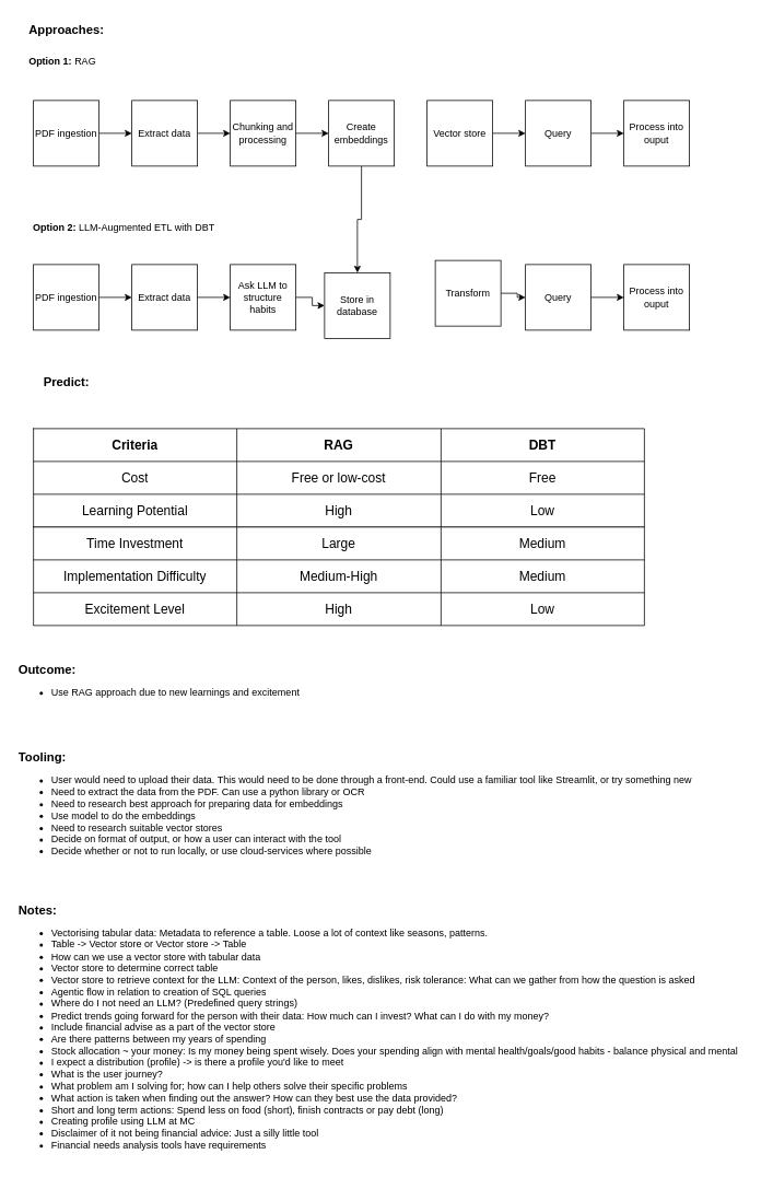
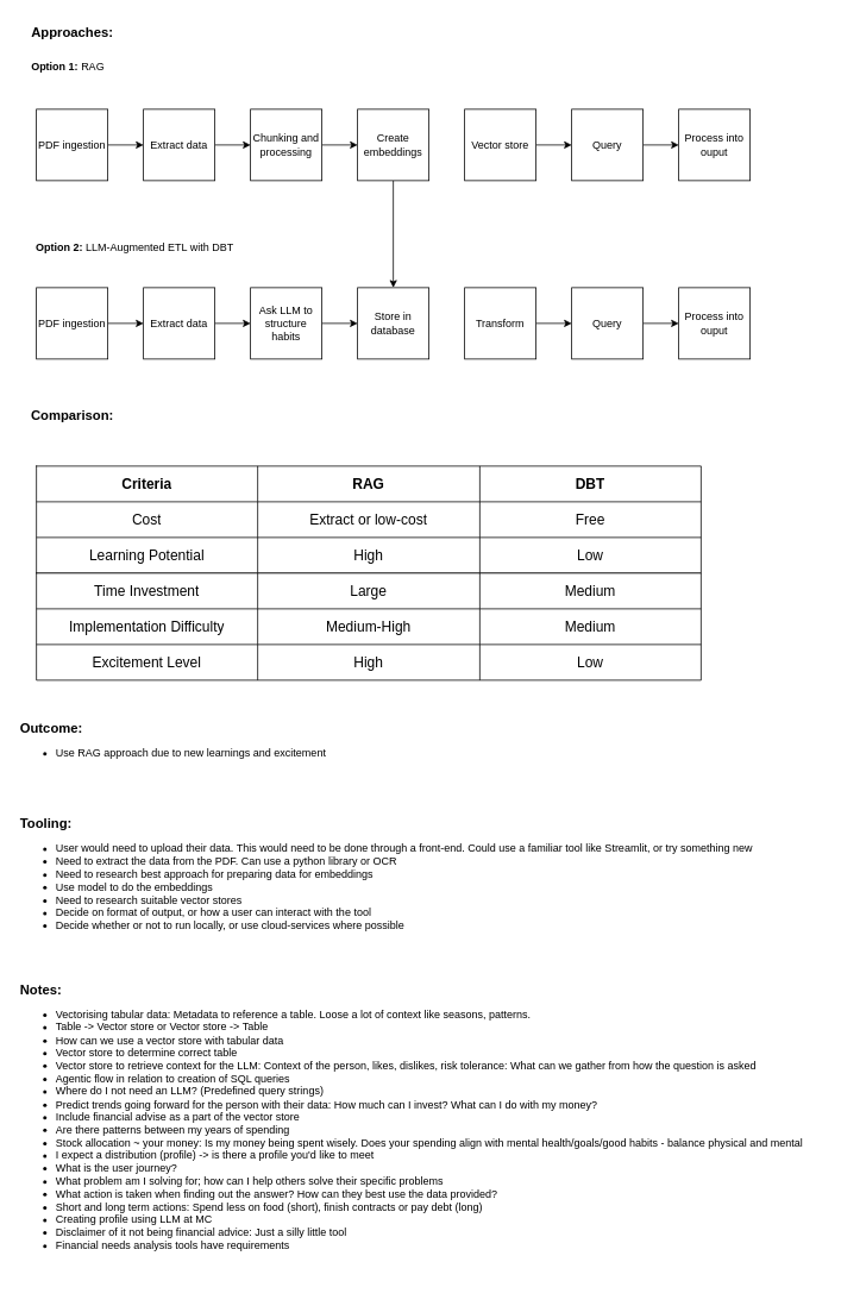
- <mxCell id="24" value="Transform" style="whiteSpace=wrap;html=1;aspect=fixed;" parent="1" vertex="1"><mxGeometry x="530" y="317" width="80" height="80" as="geometry" /></mxCell>
+ <mxCell id="24" value="Transform" style="whiteSpace=wrap;html=1;aspect=fixed;" parent="1" vertex="1"><mxGeometry x="520" y="322" width="80" height="80" as="geometry" /></mxCell>
- <mxCell id="22" value="Store in database" style="whiteSpace=wrap;html=1;aspect=fixed;" parent="1" vertex="1"><mxGeometry x="395" y="332" width="80" height="80" as="geometry" /></mxCell>
+ <mxCell id="22" value="Store in database" style="whiteSpace=wrap;html=1;aspect=fixed;" parent="1" vertex="1"><mxGeometry x="400" y="322" width="80" height="80" as="geometry" /></mxCell>
- <mxCell id="43" value="&lt;font style=&quot;font-size: 15px;&quot;&gt;&lt;b&gt;&lt;font&gt;Predict:&lt;/font&gt;&lt;/b&gt;&lt;/font&gt;" style="text;html=1;align=center;verticalAlign=middle;resizable=0;points=[];autosize=1;strokeColor=none;fillColor=none;" parent="1" vertex="1"><mxGeometry y="450" width="120" height="30" as="geometry" x="20" /></mxCell>
+ <mxCell id="43" value="&lt;font style=&quot;font-size: 15px;&quot;&gt;&lt;b&gt;&lt;font&gt;Comparison:&lt;/font&gt;&lt;/b&gt;&lt;/font&gt;" style="text;html=1;align=center;verticalAlign=middle;resizable=0;points=[];autosize=1;strokeColor=none;fillColor=none;" parent="1" vertex="1"><mxGeometry y="450" width="120" height="30" as="geometry" x="20" /></mxCell>
- <mxCell id="37" value="Free or low-cost" style="shape=partialRectangle;html=1;whiteSpace=wrap;connectable=0;strokeColor=inherit;overflow=hidden;fillColor=none;top=0;left=0;bottom=0;right=0;pointerEvents=1;fontSize=16;" parent="35" vertex="1"><mxGeometry x="248" width="249" height="40" as="geometry"><mxRectangle width="249" height="40" as="alternateBounds" /></mxGeometry></mxCell>
+ <mxCell id="37" value="Extract or low-cost" style="shape=partialRectangle;html=1;whiteSpace=wrap;connectable=0;strokeColor=inherit;overflow=hidden;fillColor=none;top=0;left=0;bottom=0;right=0;pointerEvents=1;fontSize=16;" parent="35" vertex="1"><mxGeometry x="248" width="249" height="40" as="geometry"><mxRectangle width="249" height="40" as="alternateBounds" /></mxGeometry></mxCell>
